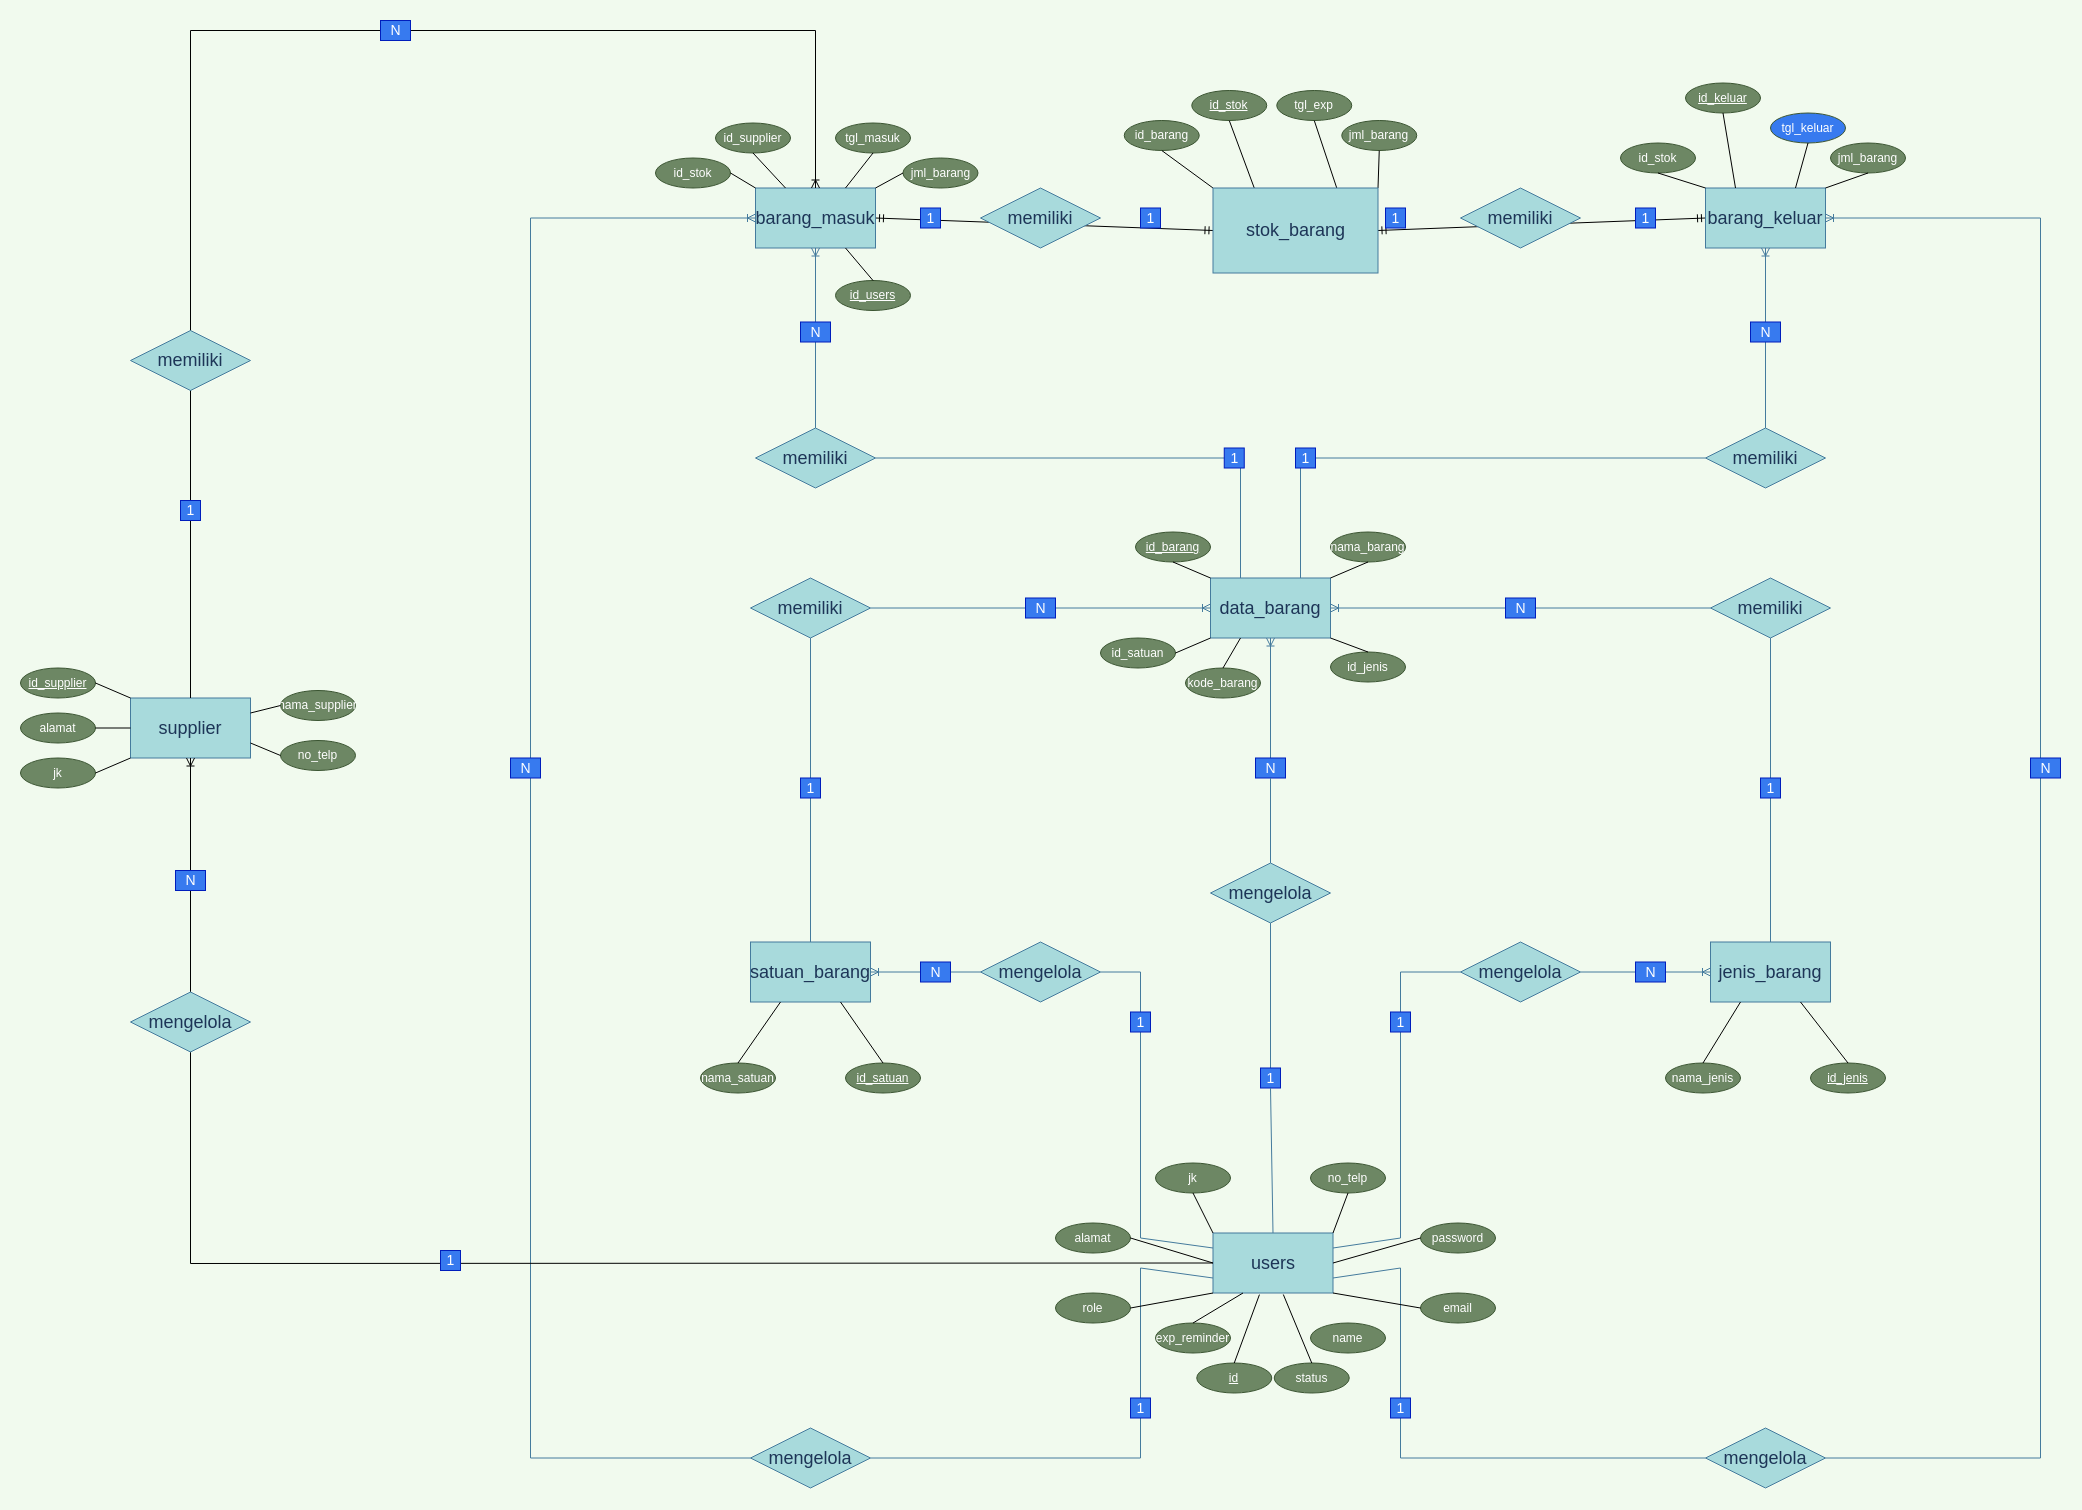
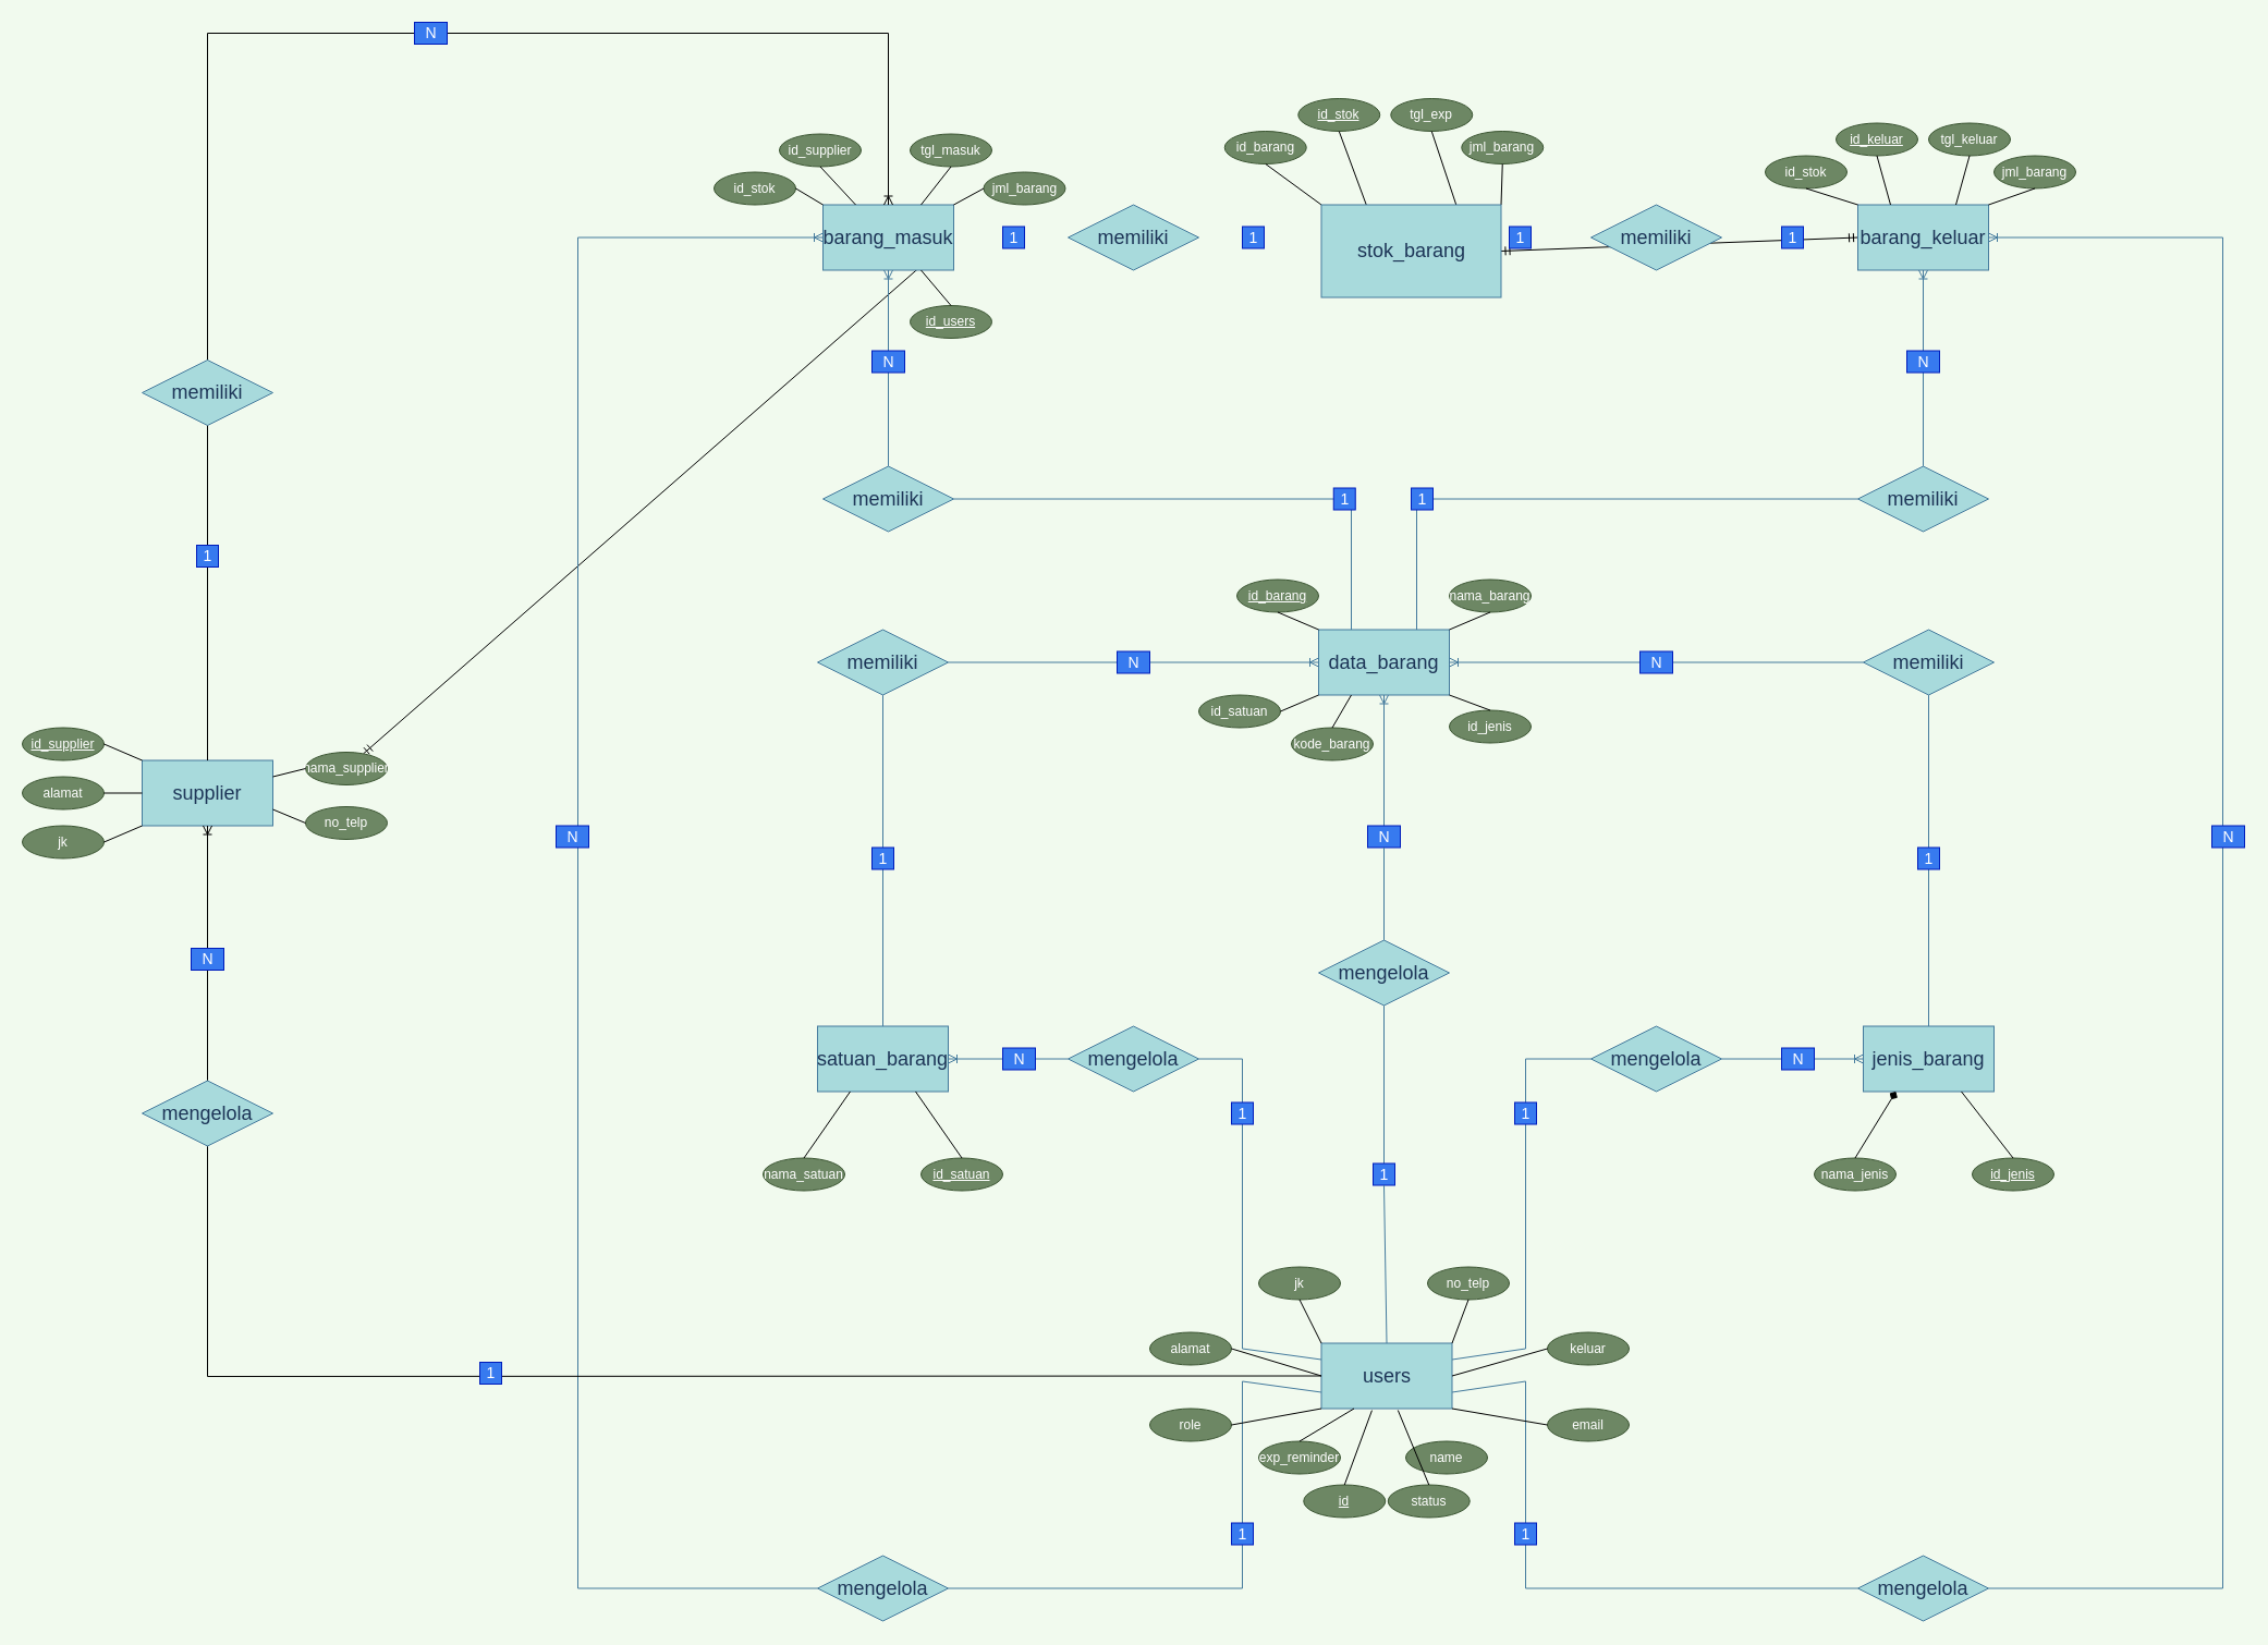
- <mxCell id="117" value="id_keluar" style="ellipse;whiteSpace=wrap;html=1;align=center;fontStyle=4;fillColor=#6d8764;strokeColor=#3A5431;fontColor=#ffffff;" vertex="1" parent="1"><mxGeometry x="1685" y="82.5" width="75" height="30" as="geometry" /></mxCell>
+ <mxCell id="117" value="id_keluar" style="ellipse;whiteSpace=wrap;html=1;align=center;fontStyle=4;fillColor=#6d8764;strokeColor=#3A5431;fontColor=#ffffff;" vertex="1" parent="1"><mxGeometry x="1685" y="112.5" width="75" height="30" as="geometry" /></mxCell>
- <mxCell id="116" value="tgl_keluar" style="ellipse;whiteSpace=wrap;html=1;fillColor=#377aef;strokeColor=#3A5431;fontColor=#ffffff;" vertex="1" parent="1"><mxGeometry x="1770" y="112.5" width="75" height="30" as="geometry" /></mxCell>
+ <mxCell id="116" value="tgl_keluar" style="ellipse;whiteSpace=wrap;html=1;fillColor=#6d8764;strokeColor=#3A5431;fontColor=#ffffff;" vertex="1" parent="1"><mxGeometry x="1770" y="112.5" width="75" height="30" as="geometry" /></mxCell>
- <mxCell id="3" value="" style="fontSize=12;html=1;endArrow=ERmandOne;startArrow=ERmandOne;rounded=0;entryX=0;entryY=0.5;entryDx=0;entryDy=0;exitX=1;exitY=0.5;exitDx=0;exitDy=0;" edge="1" parent="1" source="6" target="114"><mxGeometry width="100" height="100" relative="1" as="geometry"><mxPoint x="1100" y="172.5" as="sourcePoint" /><mxPoint x="1200" y="72.5" as="targetPoint" /></mxGeometry></mxCell>
+ <mxCell id="3" value="" style="fontSize=12;html=1;endArrow=ERmandOne;startArrow=ERmandOne;rounded=0;exitX=1;exitY=0.5;exitDx=0;exitDy=0;" edge="1" parent="1" source="6" target="128"><mxGeometry width="100" height="100" relative="1" as="geometry"><mxPoint x="1100" y="172.5" as="sourcePoint" /><mxPoint x="1200" y="72.5" as="targetPoint" /></mxGeometry></mxCell>
- <mxCell id="77" value="" style="endArrow=none;html=1;entryX=0.25;entryY=1;entryDx=0;entryDy=0;exitX=0.5;exitY=0;exitDx=0;exitDy=0;" parent="1" source="76" target="8" edge="1"><mxGeometry width="50" height="50" relative="1" as="geometry"><mxPoint x="1390" y="1072.5" as="sourcePoint" /><mxPoint x="1440" y="1022.5" as="targetPoint" /></mxGeometry></mxCell>
+ <mxCell id="77" value="" style="endArrow=diamond;html=1;entryX=0.25;entryY=1;entryDx=0;entryDy=0;exitX=0.5;exitY=0;exitDx=0;exitDy=0;" parent="1" source="76" target="8" edge="1"><mxGeometry width="50" height="50" relative="1" as="geometry"><mxPoint x="1390" y="1072.5" as="sourcePoint" /><mxPoint x="1440" y="1022.5" as="targetPoint" /></mxGeometry></mxCell>
- <mxCell id="61" value="password" style="ellipse;whiteSpace=wrap;html=1;fillColor=#6d8764;strokeColor=#3A5431;fontColor=#ffffff;" parent="1" vertex="1"><mxGeometry x="1420" y="1222.5" width="75" height="30" as="geometry" /></mxCell>
+ <mxCell id="61" value="keluar" style="ellipse;whiteSpace=wrap;html=1;fillColor=#6d8764;strokeColor=#3A5431;fontColor=#ffffff;" parent="1" vertex="1"><mxGeometry x="1420" y="1222.5" width="75" height="30" as="geometry" /></mxCell>
- <mxCell id="59" value="name" style="ellipse;whiteSpace=wrap;html=1;fillColor=#6d8764;strokeColor=#3A5431;fontColor=#ffffff;" parent="1" vertex="1"><mxGeometry x="1310" y="1322.5" width="75" height="30" as="geometry" /></mxCell>
+ <mxCell id="59" value="name" style="ellipse;whiteSpace=wrap;html=1;fillColor=#6d8764;strokeColor=#3A5431;fontColor=#ffffff;" parent="1" vertex="1"><mxGeometry x="1290" y="1322.5" width="75" height="30" as="geometry" /></mxCell>
